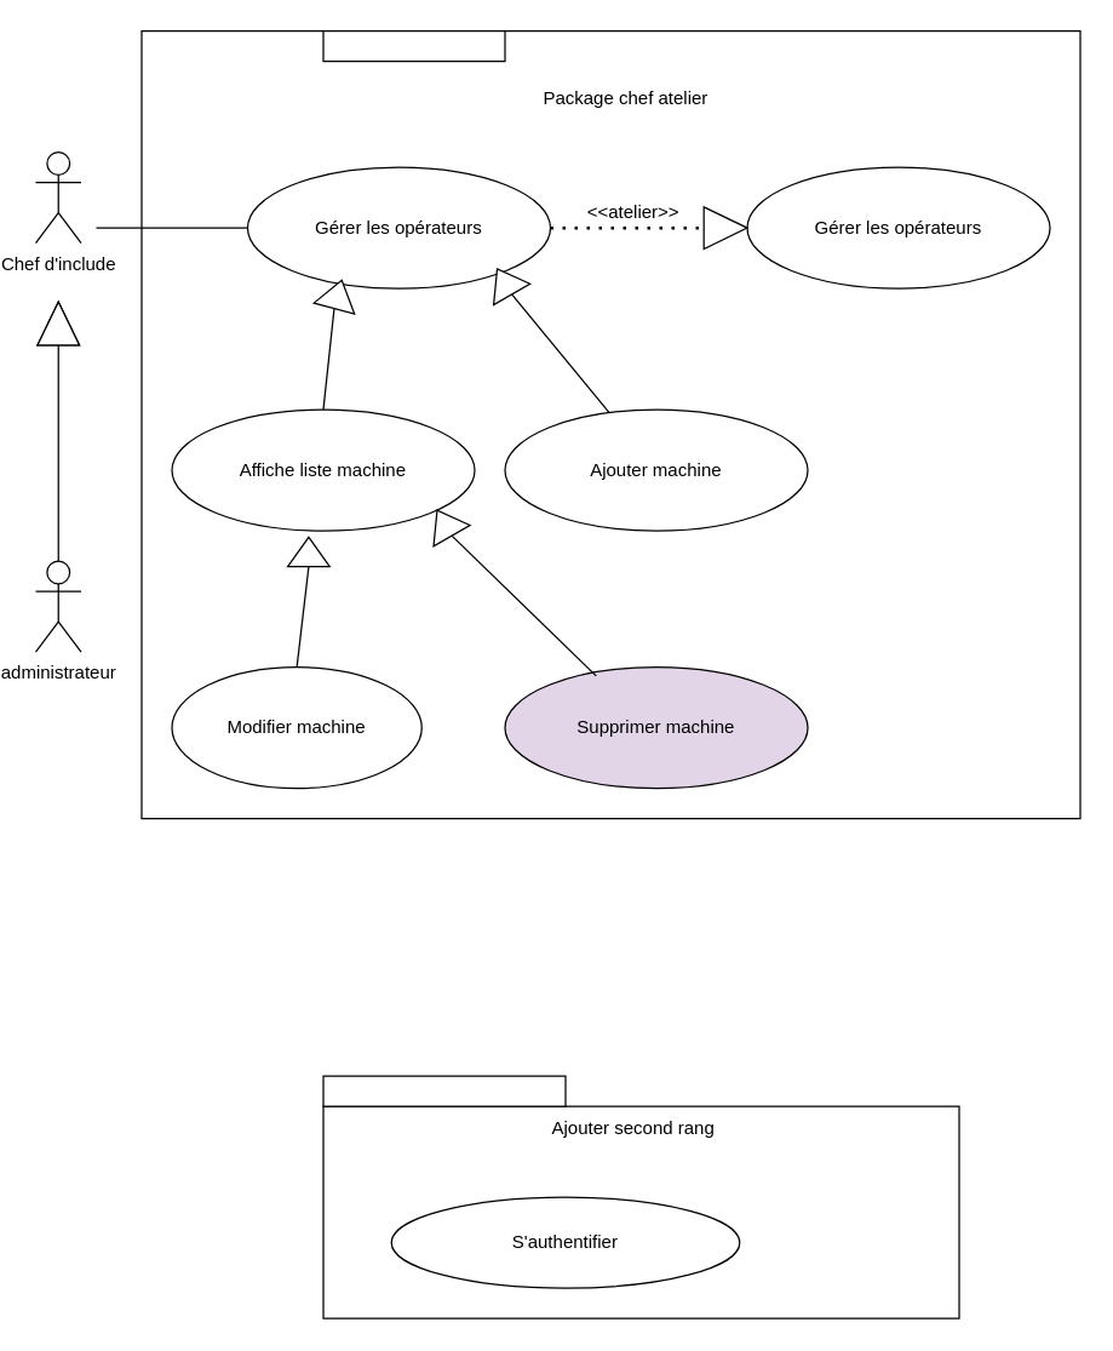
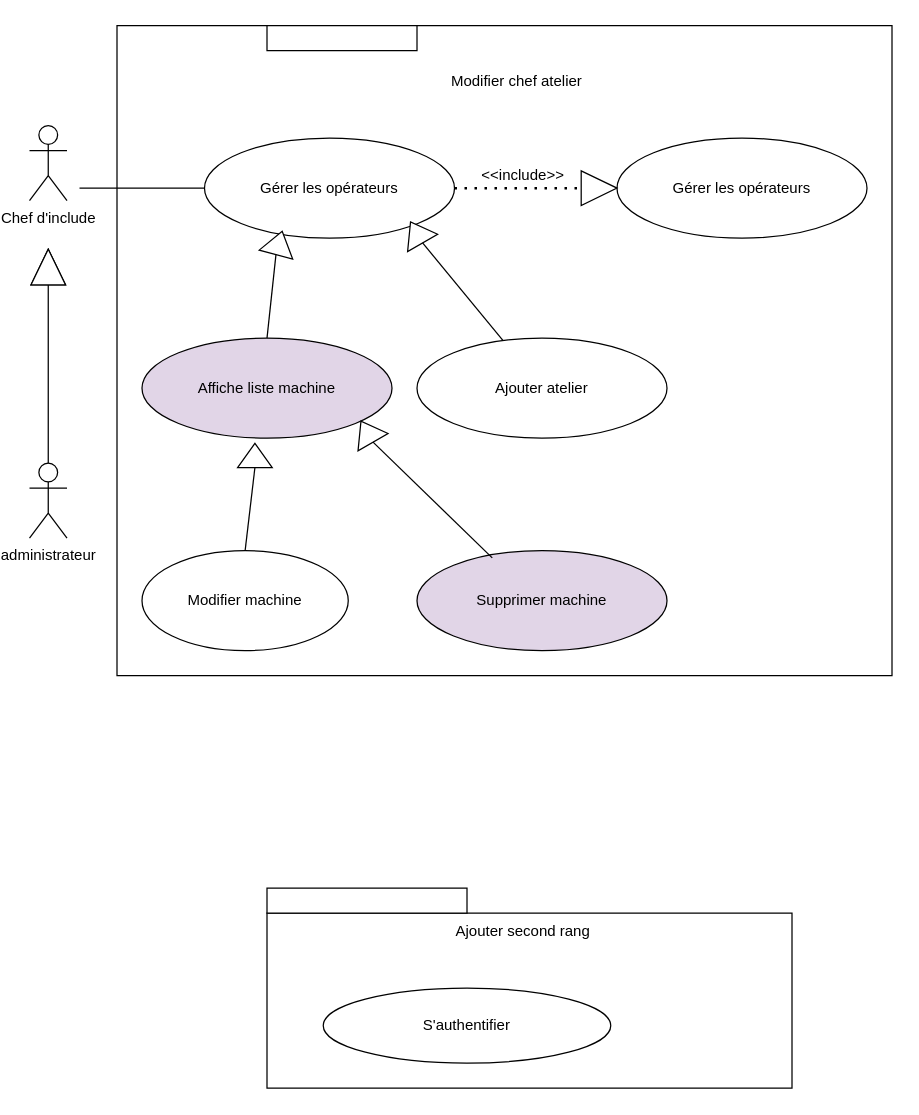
- <mxCell id="3" value="Package chef atelier" style="text;html=1;strokeColor=none;fillColor=none;align=center;verticalAlign=middle;whiteSpace=wrap;rounded=0;" vertex="1" parent="1"><mxGeometry x="300" y="50" width="220" height="30" as="geometry" /></mxCell>
+ <mxCell id="3" value="Modifier chef atelier" style="text;html=1;strokeColor=none;fillColor=none;align=center;verticalAlign=middle;whiteSpace=wrap;rounded=0;" vertex="1" parent="1"><mxGeometry x="300" y="50" width="220" height="30" as="geometry" /></mxCell>
- <mxCell id="27" value="&amp;lt;&amp;lt;atelier&amp;gt;&amp;gt;" style="text;html=1;strokeColor=none;fillColor=none;align=center;verticalAlign=middle;whiteSpace=wrap;rounded=0;" vertex="1" parent="1"><mxGeometry x="395" y="130" width="40" height="20" as="geometry" /></mxCell>
+ <mxCell id="27" value="&amp;lt;&amp;lt;include&amp;gt;&amp;gt;" style="text;html=1;strokeColor=none;fillColor=none;align=center;verticalAlign=middle;whiteSpace=wrap;rounded=0;" vertex="1" parent="1"><mxGeometry x="395" y="130" width="40" height="20" as="geometry" /></mxCell>
- <mxCell id="15" value="Affiche liste machine" style="ellipse;whiteSpace=wrap;html=1;" vertex="1" parent="1"><mxGeometry x="110" y="270" width="200" height="80" as="geometry" /></mxCell>
+ <mxCell id="15" value="Affiche liste machine" style="ellipse;whiteSpace=wrap;html=1;fillColor=#e1d5e7;" vertex="1" parent="1"><mxGeometry x="110" y="270" width="200" height="80" as="geometry" /></mxCell>
- <mxCell id="14" value="Ajouter machine" style="ellipse;whiteSpace=wrap;html=1;" vertex="1" parent="1"><mxGeometry x="330" y="270" width="200" height="80" as="geometry" /></mxCell>
+ <mxCell id="14" value="Ajouter atelier" style="ellipse;whiteSpace=wrap;html=1;" vertex="1" parent="1"><mxGeometry x="330" y="270" width="200" height="80" as="geometry" /></mxCell>
